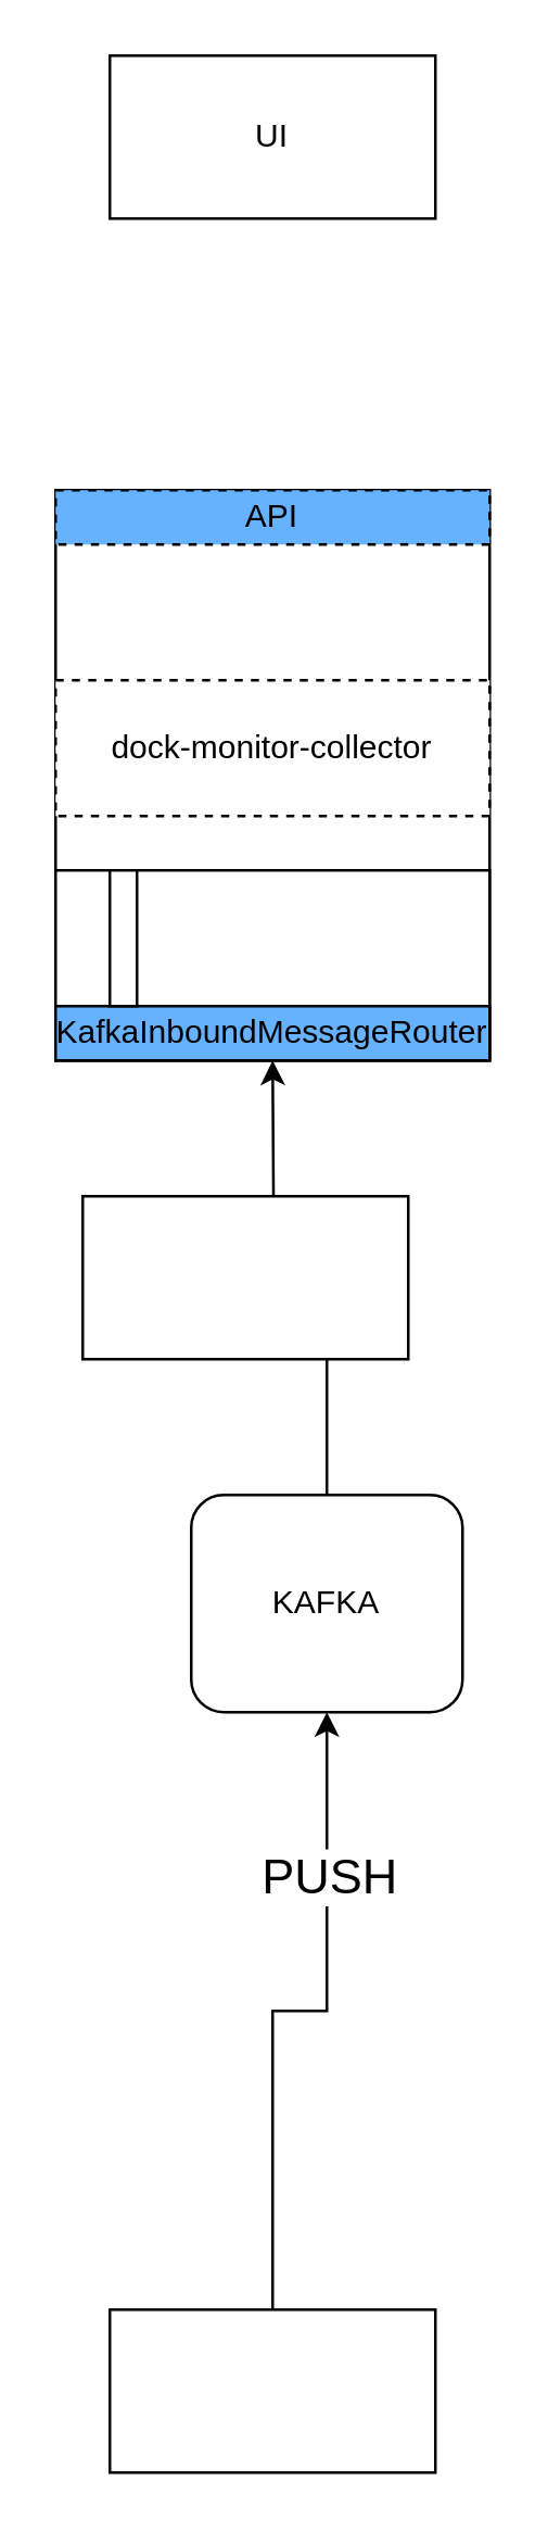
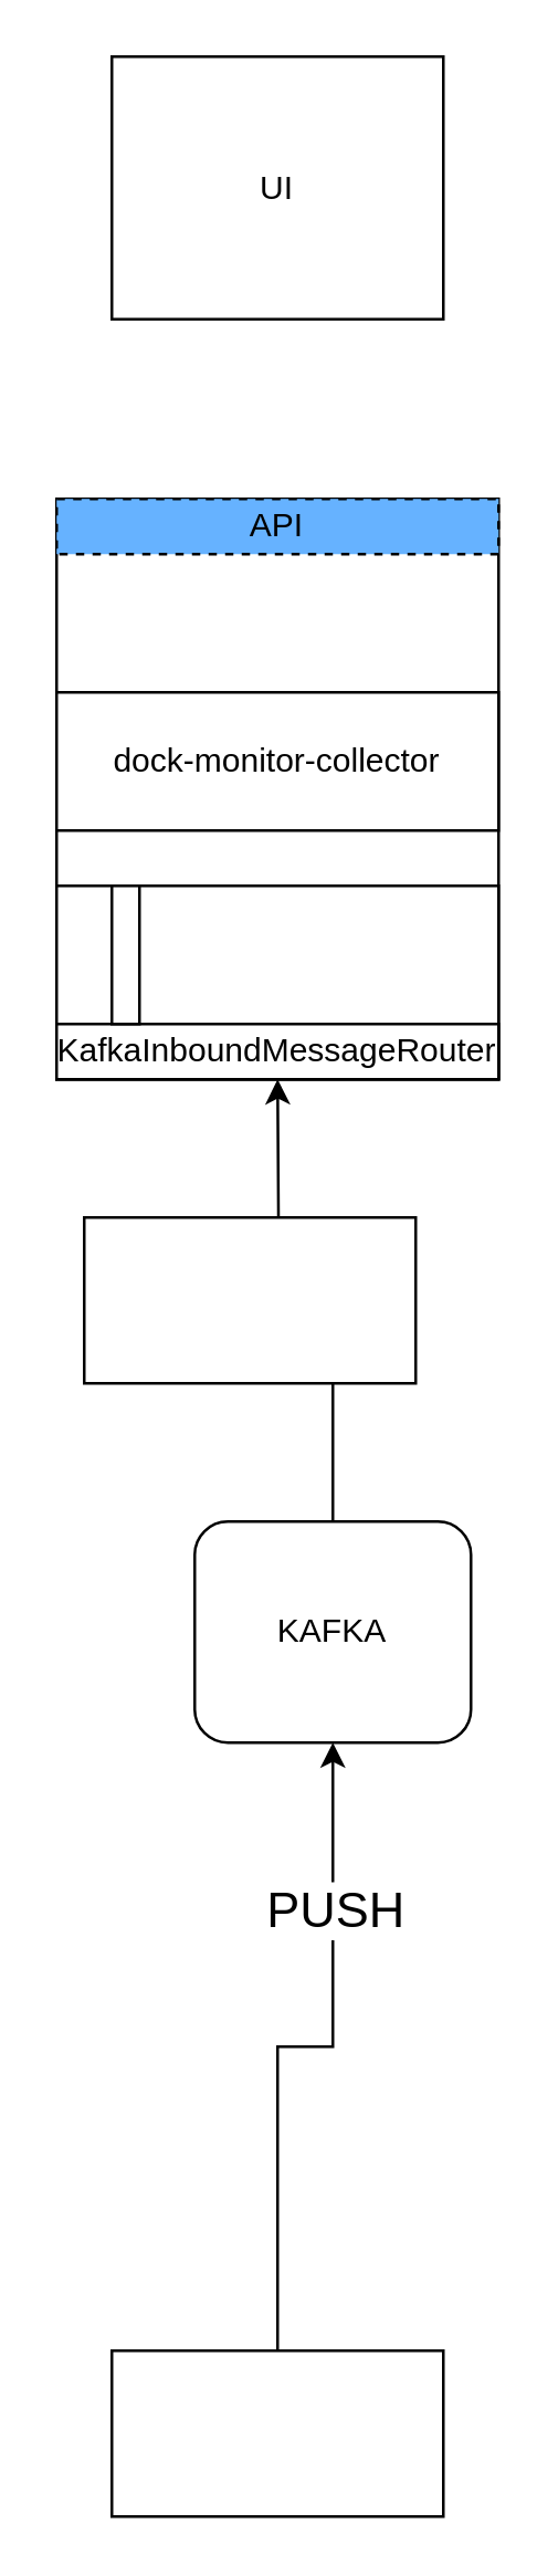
- <mxCell id="12" value="UI" style="rounded=0;whiteSpace=wrap;html=1;" vertex="1" parent="1"><mxGeometry x="40" y="20" width="120" height="60" as="geometry" /></mxCell>
+ <mxCell id="12" value="UI" style="rounded=0;whiteSpace=wrap;html=1;" vertex="1" parent="1"><mxGeometry x="40" y="20" width="120" height="95" as="geometry" /></mxCell>
- <mxCell id="3" value="dock-monitor-collector" style="rounded=0;whiteSpace=wrap;html=1;dashed=1;" vertex="1" parent="1"><mxGeometry x="20" y="250" width="160" height="50" as="geometry" /></mxCell>
+ <mxCell id="3" value="dock-monitor-collector" style="rounded=0;whiteSpace=wrap;html=1;" vertex="1" parent="1"><mxGeometry x="20" y="250" width="160" height="50" as="geometry" /></mxCell>
- <mxCell id="14" value="KafkaInboundMessageRouter" style="rounded=0;whiteSpace=wrap;html=1;fillColor=#66b2ff;" vertex="1" parent="1"><mxGeometry x="20" y="370" width="160" height="20" as="geometry" /></mxCell>
+ <mxCell id="14" value="KafkaInboundMessageRouter" style="rounded=0;whiteSpace=wrap;html=1;" vertex="1" parent="1"><mxGeometry x="20" y="370" width="160" height="20" as="geometry" /></mxCell>
